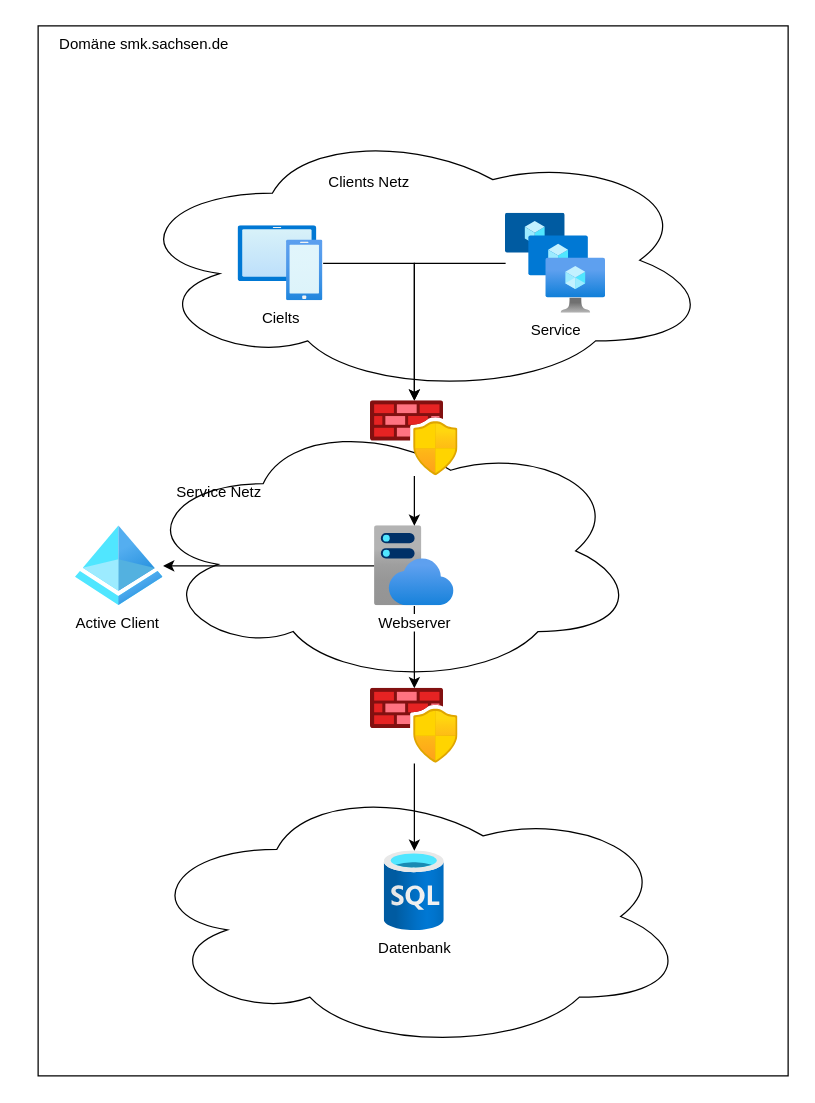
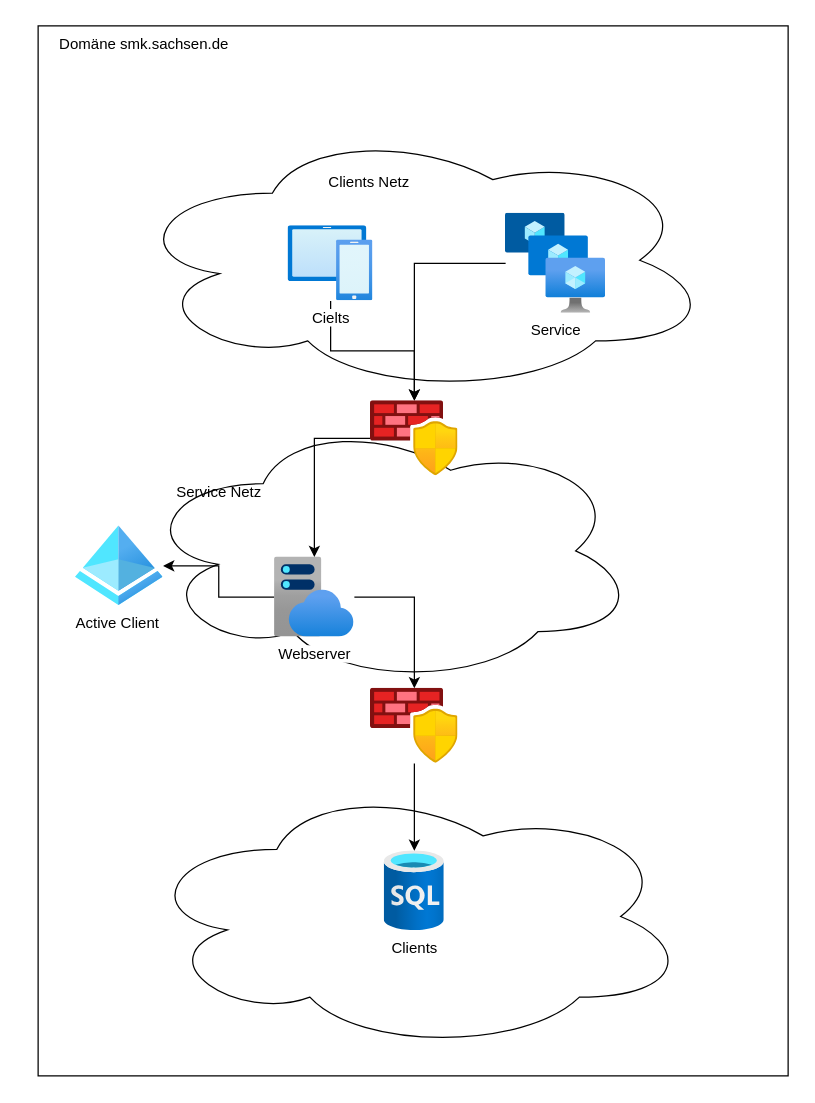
- <mxCell id="14" value="Cielts" style="image;aspect=fixed;html=1;points=[];align=center;fontSize=12;image=img/lib/azure2/intune/Devices.svg;" parent="1" vertex="1"><mxGeometry x="190" y="180" width="68" height="60" as="geometry" /></mxCell>
+ <mxCell id="14" value="Cielts" style="image;aspect=fixed;html=1;points=[];align=center;fontSize=12;image=img/lib/azure2/intune/Devices.svg;" parent="1" vertex="1"><mxGeometry x="230" y="180" width="68" height="60" as="geometry" /></mxCell>
- <mxCell id="10" value="Webserver" style="image;aspect=fixed;html=1;points=[];align=center;fontSize=12;image=img/lib/azure2/app_services/App_Service_Plans.svg;" parent="1" vertex="1"><mxGeometry x="299" y="420" width="64" height="64" as="geometry" /></mxCell>
+ <mxCell id="10" value="Webserver" style="image;aspect=fixed;html=1;points=[];align=center;fontSize=12;image=img/lib/azure2/app_services/App_Service_Plans.svg;" parent="1" vertex="1"><mxGeometry x="219" y="445" width="64" height="64" as="geometry" /></mxCell>
- <mxCell id="11" value="Datenbank" style="image;aspect=fixed;html=1;points=[];align=center;fontSize=12;image=img/lib/azure2/preview/Time_Series_Data_Sets.svg;" parent="1" vertex="1"><mxGeometry x="307" y="680" width="48" height="64" as="geometry" /></mxCell>
+ <mxCell id="11" value="Clients" style="image;aspect=fixed;html=1;points=[];align=center;fontSize=12;image=img/lib/azure2/preview/Time_Series_Data_Sets.svg;" parent="1" vertex="1"><mxGeometry x="307" y="680" width="48" height="64" as="geometry" /></mxCell>
